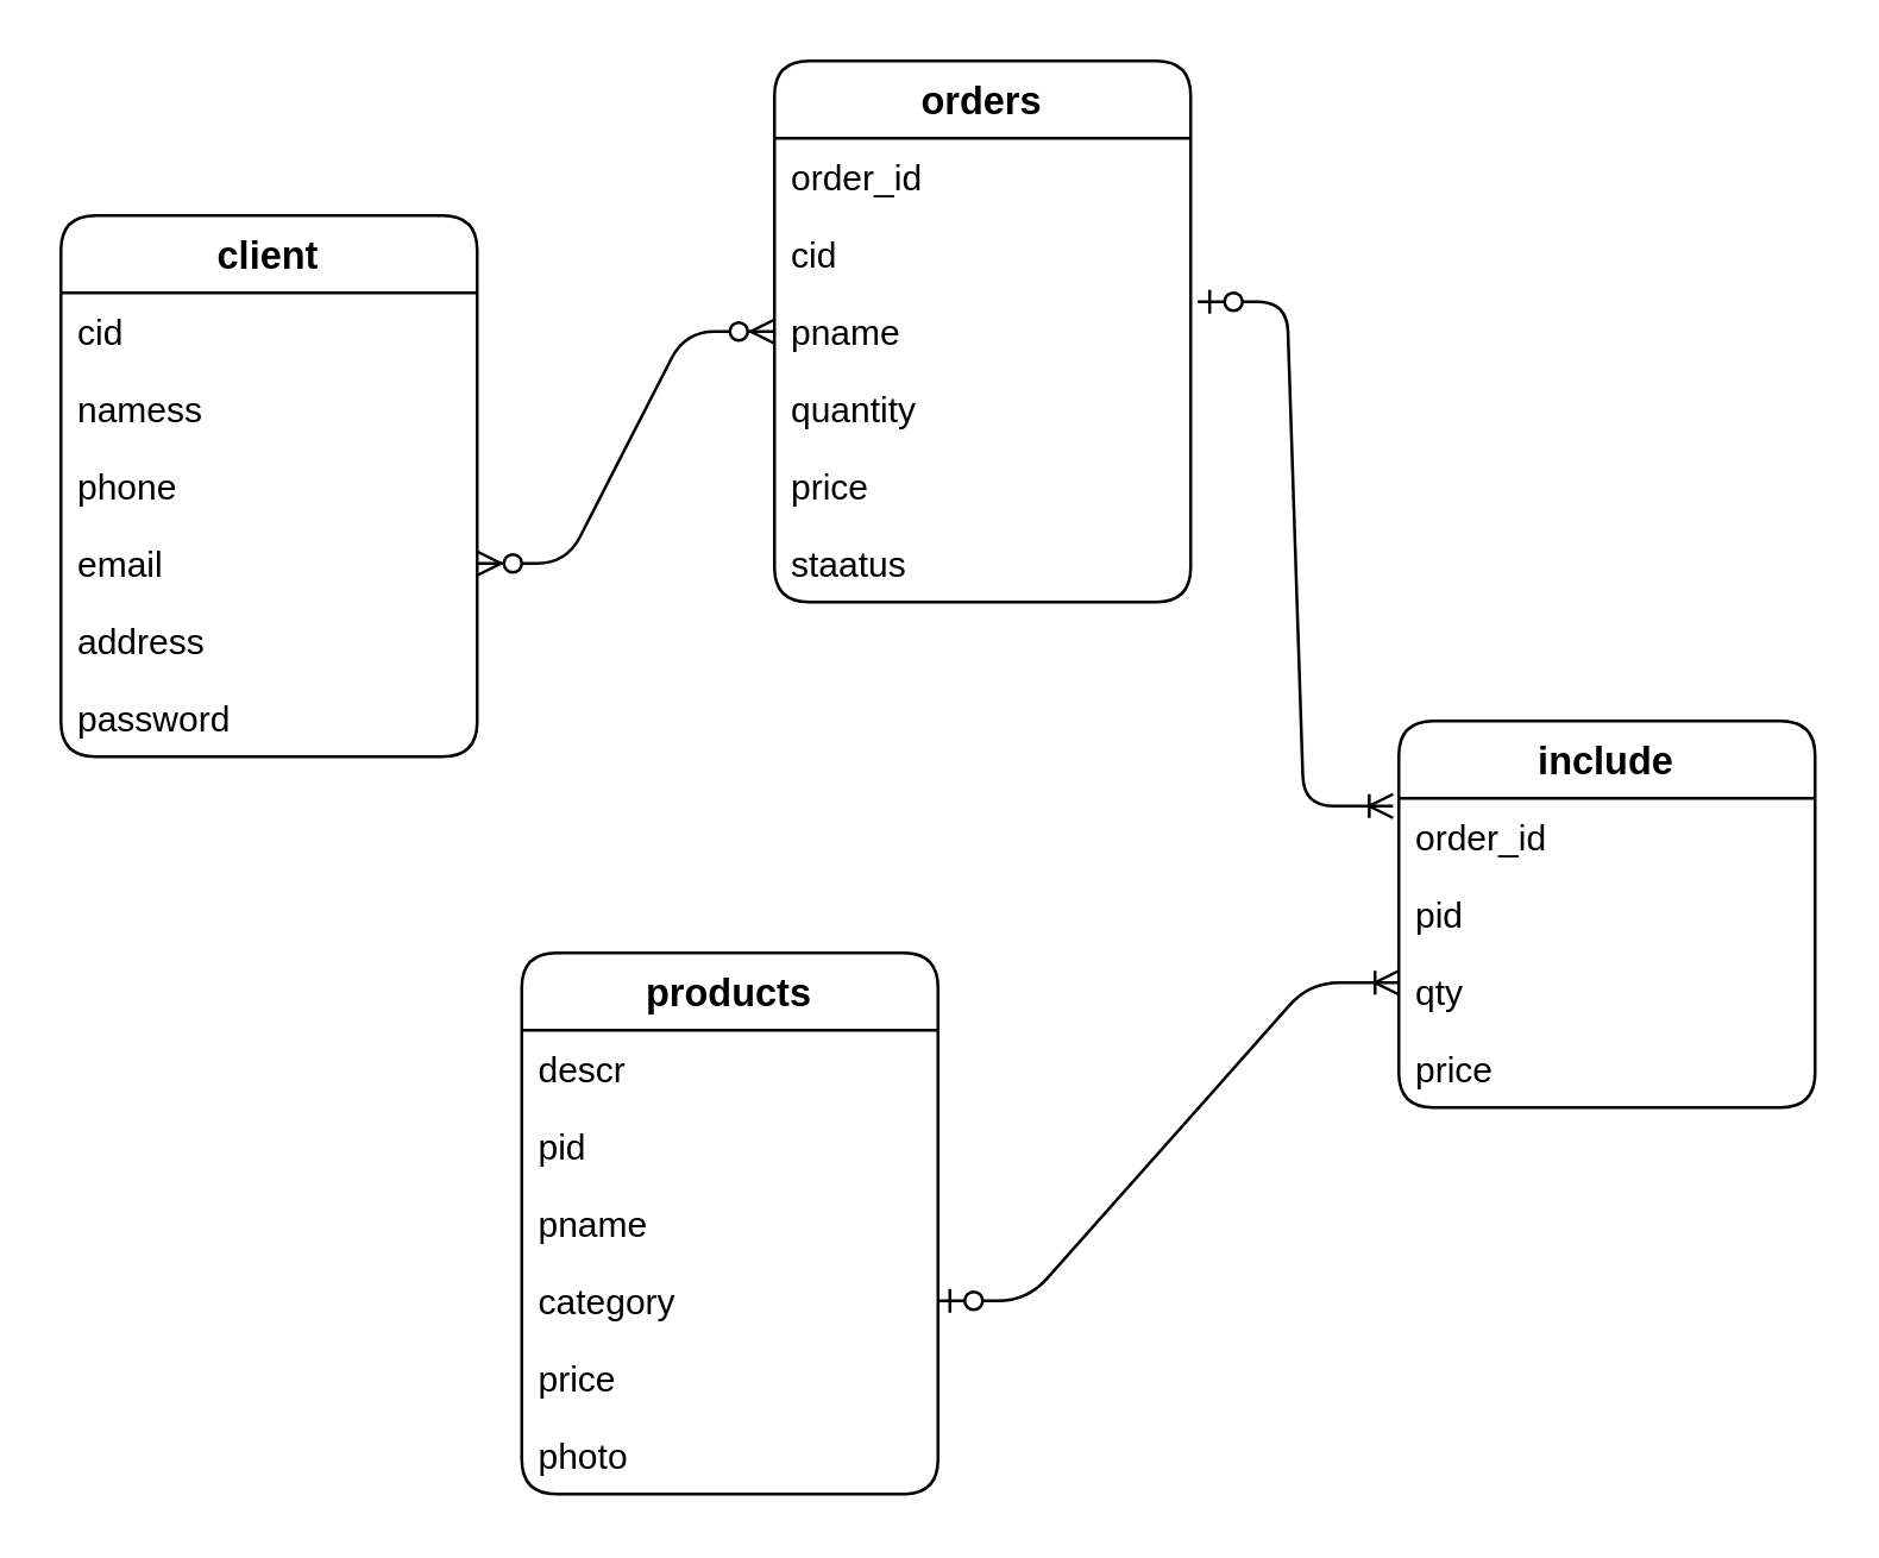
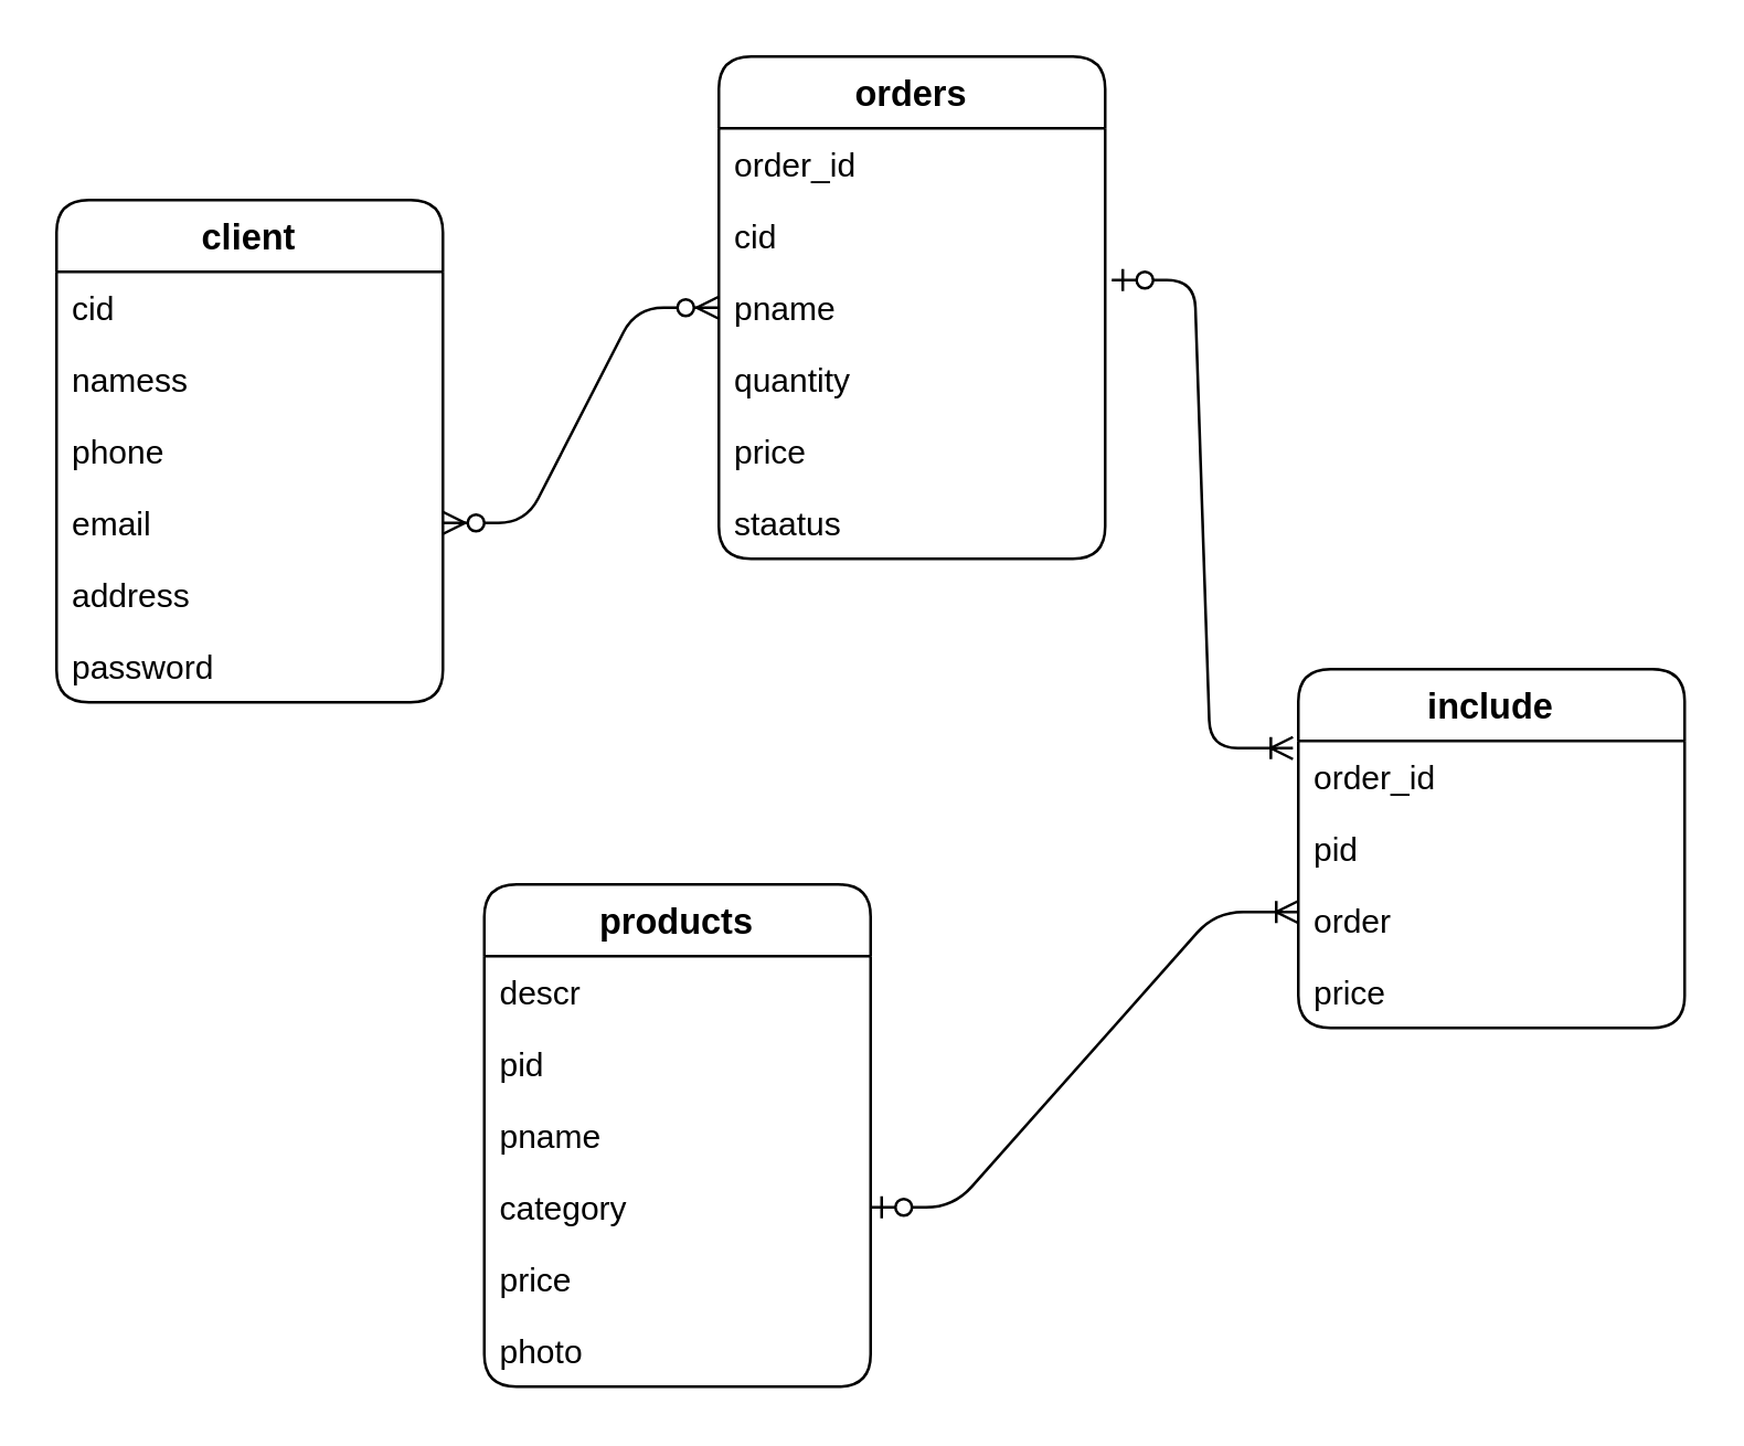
- <mxCell id="12" value="qty" style="text;strokeColor=none;fillColor=none;align=left;verticalAlign=top;spacingLeft=4;spacingRight=4;overflow=hidden;rotatable=0;points=[[0,0.5],[1,0.5]];portConstraint=eastwest;" vertex="1" parent="9"><mxGeometry y="78" width="140" height="26" as="geometry" /></mxCell>
+ <mxCell id="12" value="order" style="text;strokeColor=none;fillColor=none;align=left;verticalAlign=top;spacingLeft=4;spacingRight=4;overflow=hidden;rotatable=0;points=[[0,0.5],[1,0.5]];portConstraint=eastwest;" vertex="1" parent="9"><mxGeometry y="78" width="140" height="26" as="geometry" /></mxCell>
